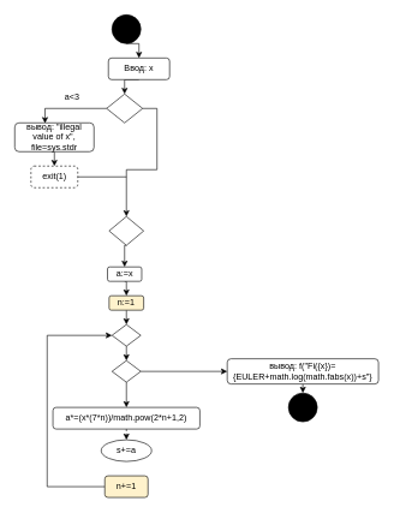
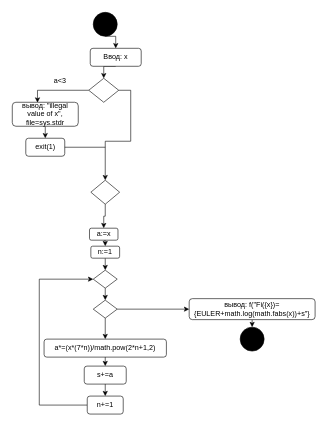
- <mxCell id="11" value="exit(1)" style="rounded=1;whiteSpace=wrap;html=1;fillColor=#FFFFFF;dashed=1;" vertex="1" parent="1"><mxGeometry x="42.5" y="230" width="65" height="30" as="geometry" /></mxCell>
+ <mxCell id="11" value="exit(1)" style="rounded=1;whiteSpace=wrap;html=1;fillColor=#FFFFFF;" vertex="1" parent="1"><mxGeometry x="42.5" y="230" width="65" height="30" as="geometry" /></mxCell>
- <mxCell id="15" value="a:=x" style="rounded=1;whiteSpace=wrap;html=1;fillColor=#FFFFFF;" vertex="1" parent="1"><mxGeometry x="148.75" y="370" width="47.5" height="20" as="geometry" /></mxCell>
+ <mxCell id="15" value="a:=x" style="rounded=1;whiteSpace=wrap;html=1;fillColor=#FFFFFF;" vertex="1" parent="1"><mxGeometry x="148.75" y="380" width="47.5" height="20" as="geometry" /></mxCell>
- <mxCell id="17" value="n:=1" style="rounded=1;whiteSpace=wrap;html=1;fillColor=#fff2cc;" vertex="1" parent="1"><mxGeometry x="151" y="410" width="48" height="20" as="geometry" /></mxCell>
+ <mxCell id="17" value="n:=1" style="rounded=1;whiteSpace=wrap;html=1;fillColor=#FFFFFF;" vertex="1" parent="1"><mxGeometry x="151" y="410" width="48" height="20" as="geometry" /></mxCell>
- <mxCell id="24" style="edgeStyle=orthogonalEdgeStyle;rounded=0;orthogonalLoop=1;jettySize=auto;html=1;exitX=0.5;exitY=1;exitDx=0;exitDy=0;entryX=0.5;entryY=0;entryDx=0;entryDy=0;dashed=1;" edge="1" parent="1" source="25" target="27"><mxGeometry relative="1" as="geometry" /></mxCell>
+ <mxCell id="24" style="edgeStyle=orthogonalEdgeStyle;rounded=0;orthogonalLoop=1;jettySize=auto;html=1;exitX=0.5;exitY=1;exitDx=0;exitDy=0;entryX=0.5;entryY=0;entryDx=0;entryDy=0;" edge="1" parent="1" source="25" target="27"><mxGeometry relative="1" as="geometry" /></mxCell>
- <mxCell id="27" value="s+=a" style="ellipse;whiteSpace=wrap;html=1;fillColor=#FFFFFF;" vertex="1" parent="1"><mxGeometry x="140" y="610" width="70" height="30" as="geometry" /></mxCell>
+ <mxCell id="27" value="s+=a" style="rounded=1;whiteSpace=wrap;html=1;fillColor=#FFFFFF;" vertex="1" parent="1"><mxGeometry x="140" y="610" width="70" height="30" as="geometry" /></mxCell>
+ <mxCell id="26" style="edgeStyle=orthogonalEdgeStyle;rounded=0;orthogonalLoop=1;jettySize=auto;html=1;exitX=0.5;exitY=1;exitDx=0;exitDy=0;entryX=0.5;entryY=0;entryDx=0;entryDy=0;" edge="1" parent="1" source="27" target="29"><mxGeometry relative="1" as="geometry" /></mxCell>
- <mxCell id="29" value="n+=1" style="rounded=1;whiteSpace=wrap;html=1;fillColor=#fff2cc;" vertex="1" parent="1"><mxGeometry x="145" y="660" width="60" height="30" as="geometry" /></mxCell>
+ <mxCell id="29" value="n+=1" style="rounded=1;whiteSpace=wrap;html=1;fillColor=#FFFFFF;" vertex="1" parent="1"><mxGeometry x="145" y="660" width="60" height="30" as="geometry" /></mxCell>
